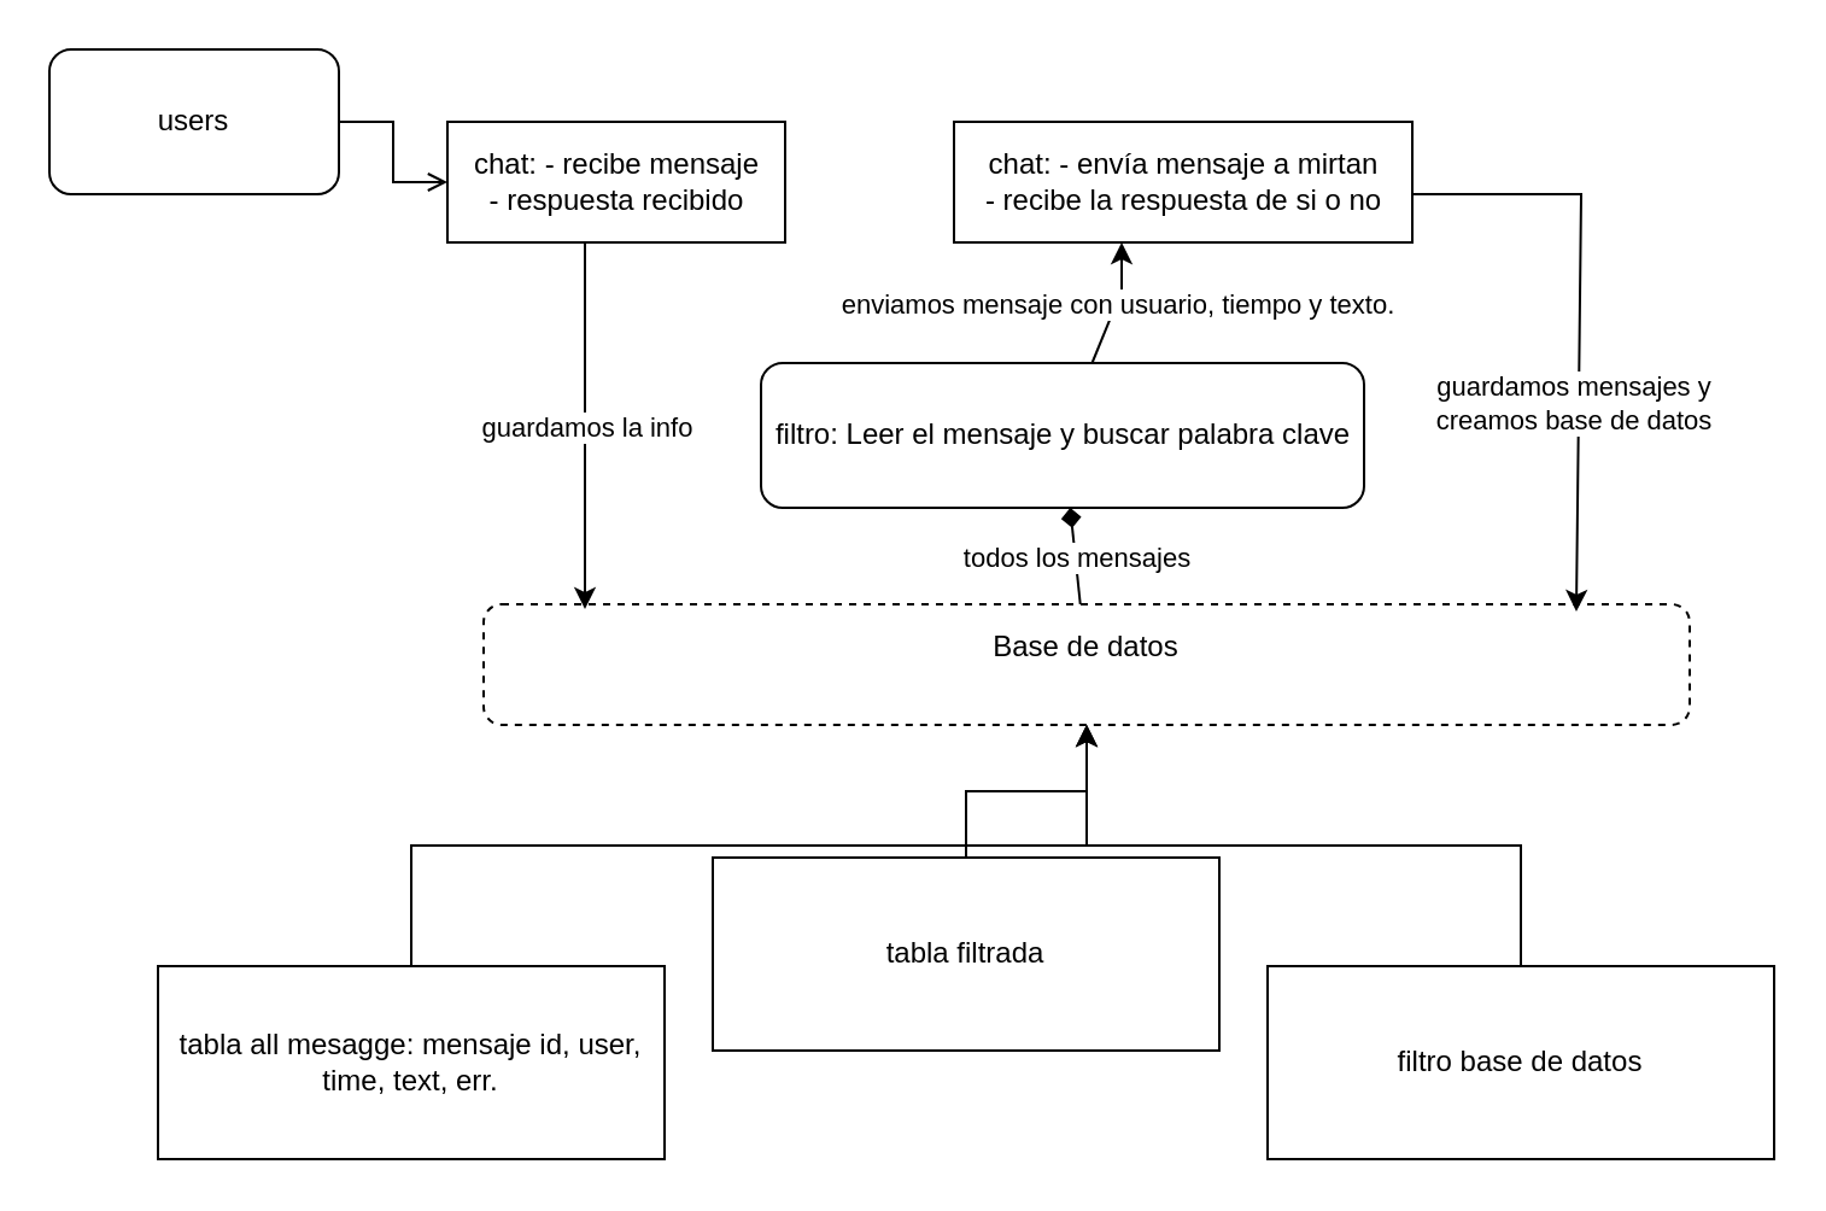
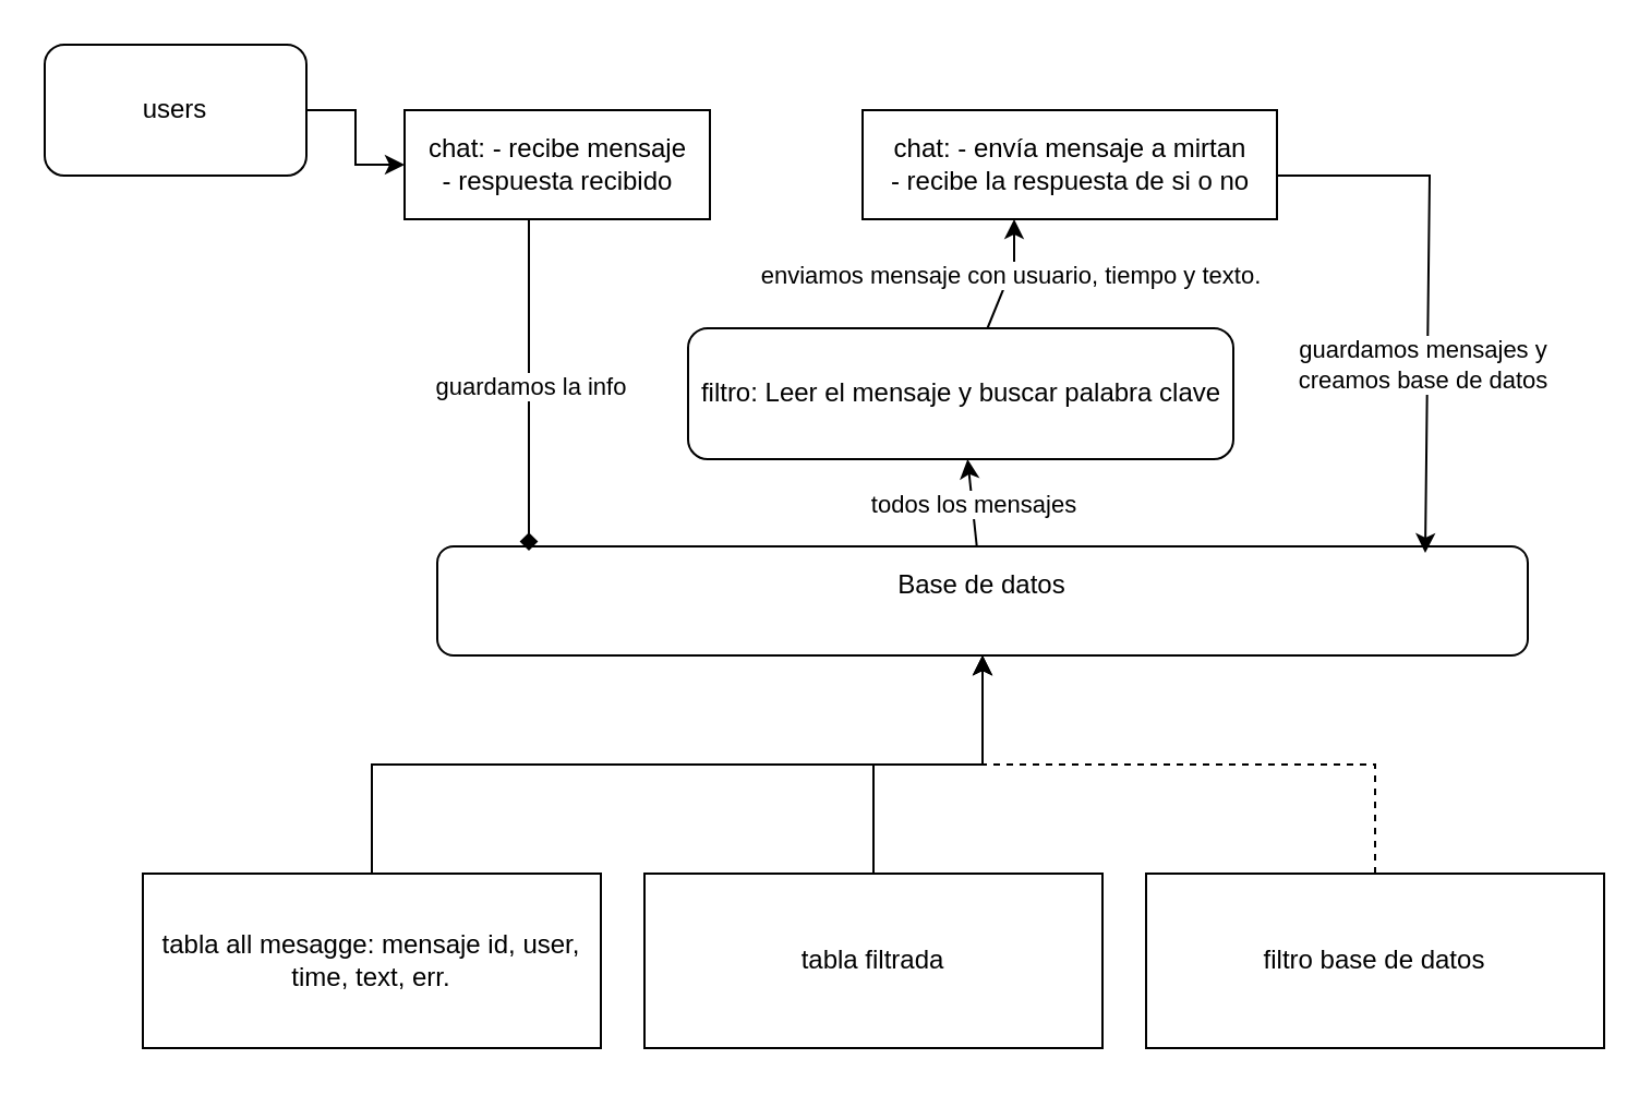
- <mxCell id="3" value="" style="edgeStyle=orthogonalEdgeStyle;rounded=0;orthogonalLoop=1;jettySize=auto;html=1;endArrow=open;" parent="1" source="4" target="5" edge="1"><mxGeometry relative="1" as="geometry" /></mxCell>
+ <mxCell id="3" value="" style="edgeStyle=orthogonalEdgeStyle;rounded=0;orthogonalLoop=1;jettySize=auto;html=1;" parent="1" source="4" target="5" edge="1"><mxGeometry relative="1" as="geometry" /></mxCell>
- <mxCell id="7" value="" style="endArrow=diamond;html=1;rounded=0;" parent="1" source="2" target="6" edge="1"><mxGeometry relative="1" as="geometry"><mxPoint x="505" y="240" as="sourcePoint" /><mxPoint x="665" y="240" as="targetPoint" /><Array as="points" /></mxGeometry></mxCell>
+ <mxCell id="7" value="" style="endArrow=classic;html=1;rounded=0;" parent="1" source="2" target="6" edge="1"><mxGeometry relative="1" as="geometry"><mxPoint x="505" y="240" as="sourcePoint" /><mxPoint x="665" y="240" as="targetPoint" /><Array as="points" /></mxGeometry></mxCell>
- <mxCell id="14" value="" style="endArrow=classic;html=1;rounded=0;entryX=0.084;entryY=0.04;entryDx=0;entryDy=0;entryPerimeter=0;" parent="1" source="5" target="2" edge="1"><mxGeometry relative="1" as="geometry"><mxPoint x="254.5" y="120" as="sourcePoint" /><mxPoint x="254.5" y="190" as="targetPoint" /></mxGeometry></mxCell>
+ <mxCell id="14" value="" style="endArrow=diamond;html=1;rounded=0;entryX=0.084;entryY=0.04;entryDx=0;entryDy=0;entryPerimeter=0;" parent="1" source="5" target="2" edge="1"><mxGeometry relative="1" as="geometry"><mxPoint x="254.5" y="120" as="sourcePoint" /><mxPoint x="254.5" y="190" as="targetPoint" /></mxGeometry></mxCell>
- <mxCell id="2" value="Base de datos&lt;br&gt;&lt;div&gt;&lt;br&gt;&lt;/div&gt;" style="rounded=1;whiteSpace=wrap;html=1;dashed=1;" parent="1" vertex="1"><mxGeometry x="200" y="250" width="500" height="50" as="geometry" /></mxCell>
+ <mxCell id="2" value="Base de datos&lt;br&gt;&lt;div&gt;&lt;br&gt;&lt;/div&gt;" style="rounded=1;whiteSpace=wrap;html=1;" parent="1" vertex="1"><mxGeometry x="200" y="250" width="500" height="50" as="geometry" /></mxCell>
- <mxCell id="20" value="" style="edgeStyle=orthogonalEdgeStyle;rounded=0;orthogonalLoop=1;jettySize=auto;html=1;" edge="1" parent="1" source="21" target="2"><mxGeometry relative="1" as="geometry" /></mxCell>
+ <mxCell id="20" value="" style="edgeStyle=orthogonalEdgeStyle;rounded=0;orthogonalLoop=1;jettySize=auto;html=1;dashed=1;" edge="1" parent="1" source="21" target="2"><mxGeometry relative="1" as="geometry" /></mxCell>
- <mxCell id="12" value="tabla filtrada" style="rounded=0;whiteSpace=wrap;html=1;" parent="1" vertex="1"><mxGeometry x="295" y="355" width="210" height="80" as="geometry" /></mxCell>
+ <mxCell id="12" value="tabla filtrada" style="rounded=0;whiteSpace=wrap;html=1;" parent="1" vertex="1"><mxGeometry x="295" y="400" width="210" height="80" as="geometry" /></mxCell>
